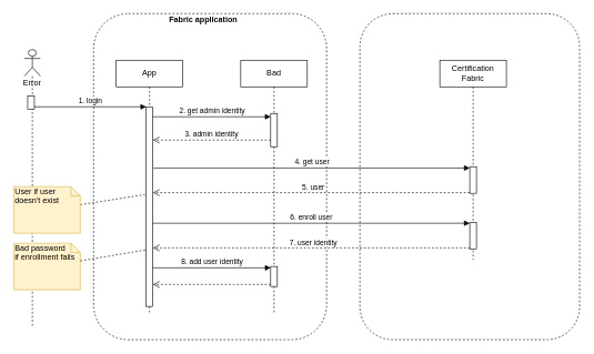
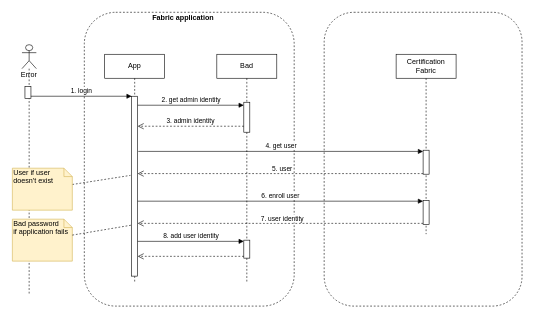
- <mxCell id="26" value="Bad password&lt;br&gt;if enrollment fails" style="shape=note;whiteSpace=wrap;html=1;size=14;verticalAlign=top;align=left;spacingTop=-6;fillColor=#fff2cc;strokeColor=#d6b656;" vertex="1" parent="1"><mxGeometry x="20" y="365" width="100" height="70" as="geometry" /></mxCell>
+ <mxCell id="26" value="Bad password&lt;br&gt;if application fails" style="shape=note;whiteSpace=wrap;html=1;size=14;verticalAlign=top;align=left;spacingTop=-6;fillColor=#fff2cc;strokeColor=#d6b656;" vertex="1" parent="1"><mxGeometry x="20" y="365" width="100" height="70" as="geometry" /></mxCell>
